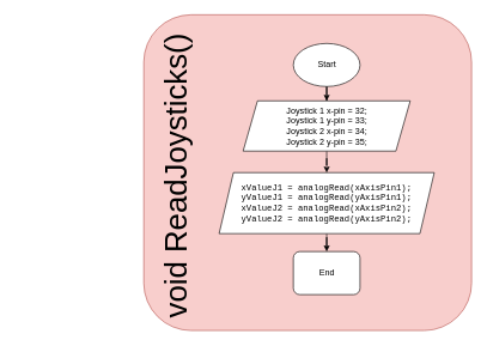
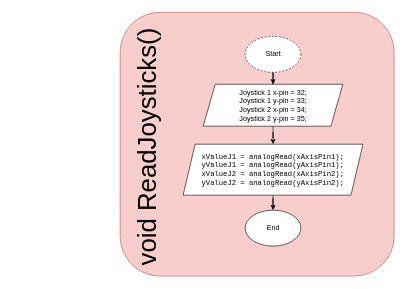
- <mxCell id="4" value="Start" style="ellipse;whiteSpace=wrap;html=1;" vertex="1" parent="1"><mxGeometry x="408.5" y="60" width="93" height="60" as="geometry" /></mxCell>
+ <mxCell id="4" value="Start" style="ellipse;whiteSpace=wrap;html=1;dashed=1;" vertex="1" parent="1"><mxGeometry x="408.5" y="60" width="93" height="60" as="geometry" /></mxCell>
- <mxCell id="10" value="End" style="whiteSpace=wrap;html=1;rounded=1;" vertex="1" parent="1"><mxGeometry x="408.5" y="350" width="93" height="60" as="geometry" /></mxCell>
+ <mxCell id="10" value="End" style="ellipse;whiteSpace=wrap;html=1;" vertex="1" parent="1"><mxGeometry x="408.5" y="350" width="93" height="60" as="geometry" /></mxCell>
